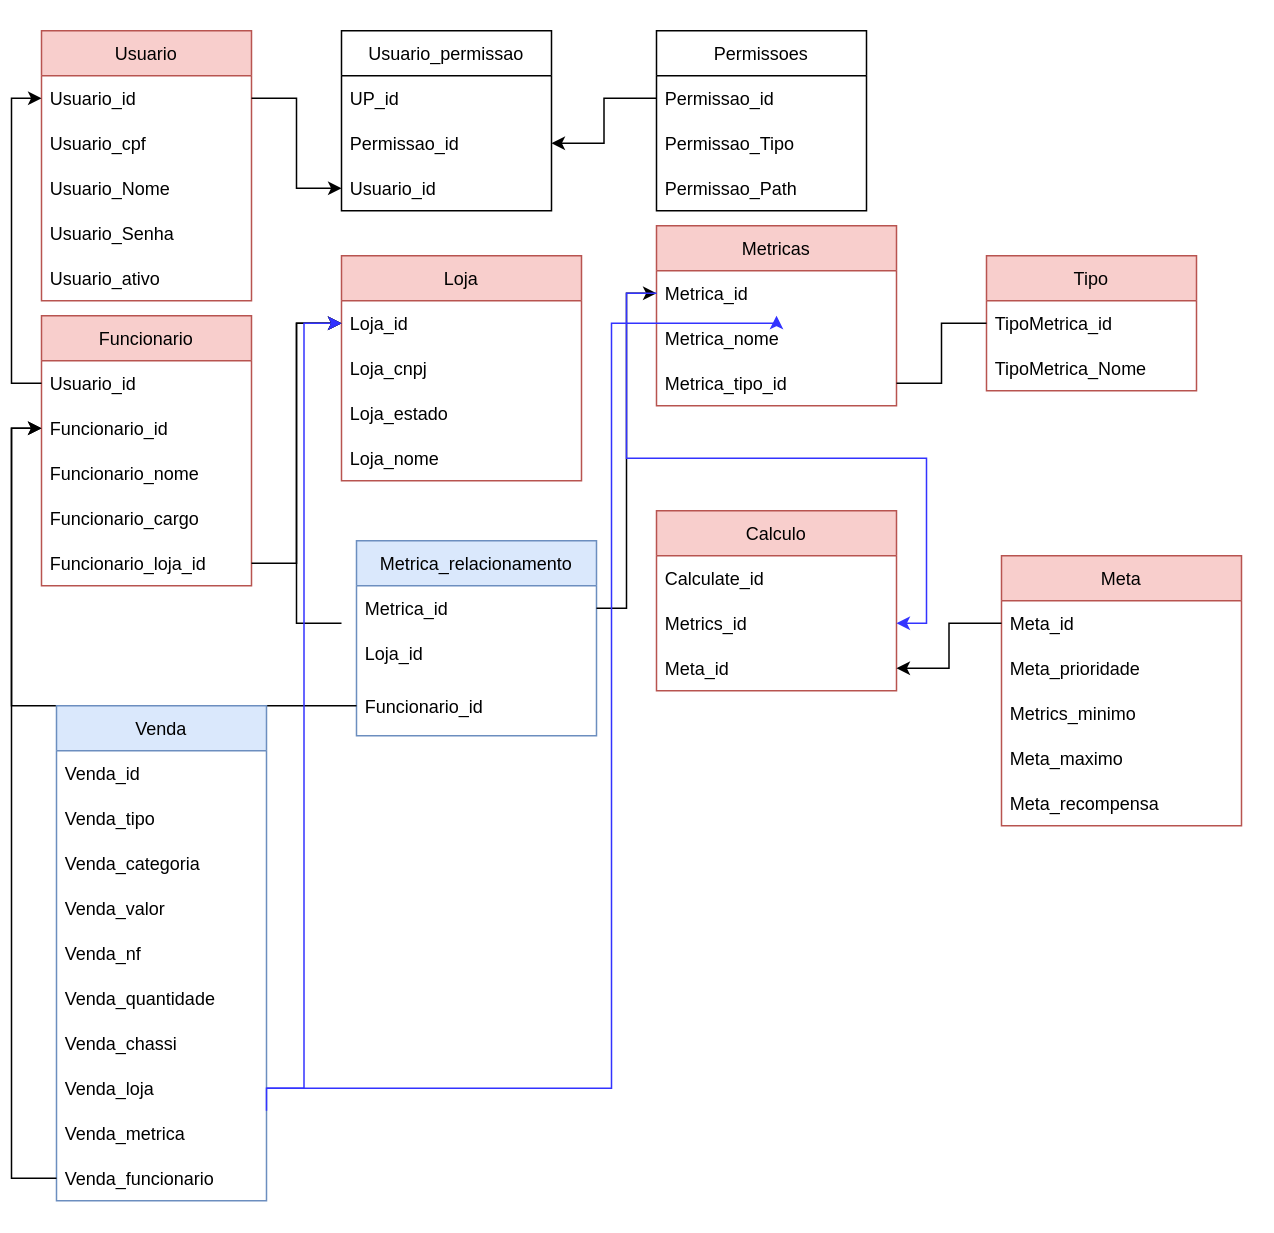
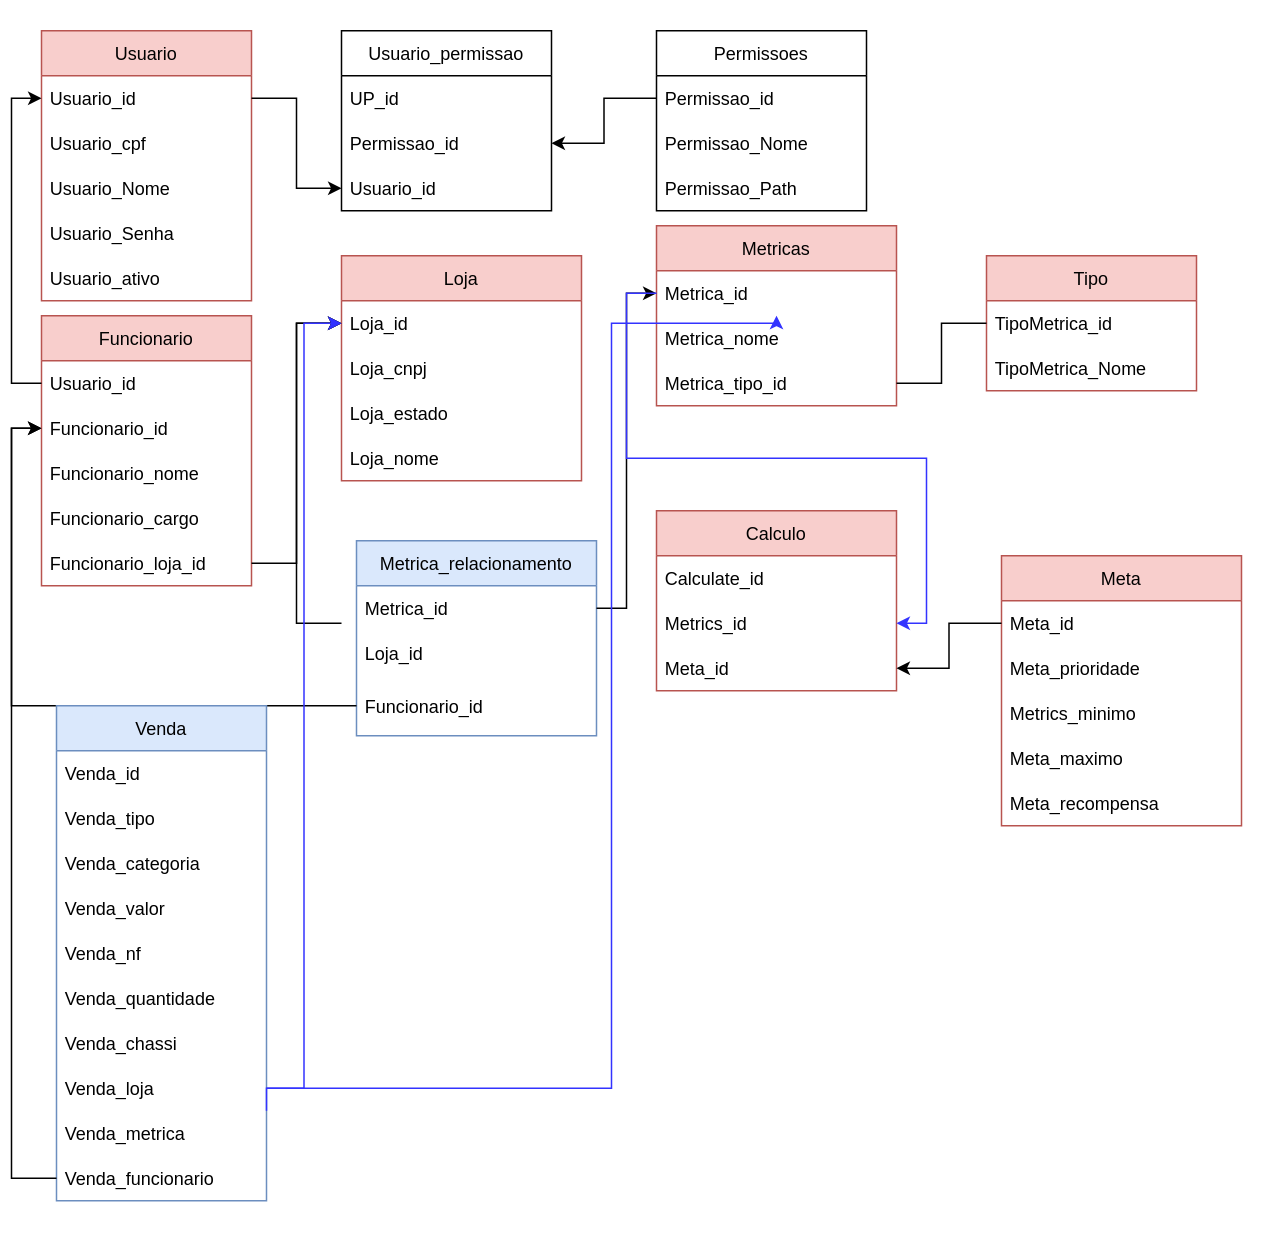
- <mxCell id="10" value="Permissao_Tipo" style="text;strokeColor=none;fillColor=none;align=left;verticalAlign=middle;spacingLeft=4;spacingRight=4;overflow=hidden;points=[[0,0.5],[1,0.5]];portConstraint=eastwest;rotatable=0;" vertex="1" parent="8"><mxGeometry y="60" width="140" height="30" as="geometry" /></mxCell>
+ <mxCell id="10" value="Permissao_Nome" style="text;strokeColor=none;fillColor=none;align=left;verticalAlign=middle;spacingLeft=4;spacingRight=4;overflow=hidden;points=[[0,0.5],[1,0.5]];portConstraint=eastwest;rotatable=0;" vertex="1" parent="8"><mxGeometry y="60" width="140" height="30" as="geometry" /></mxCell>
